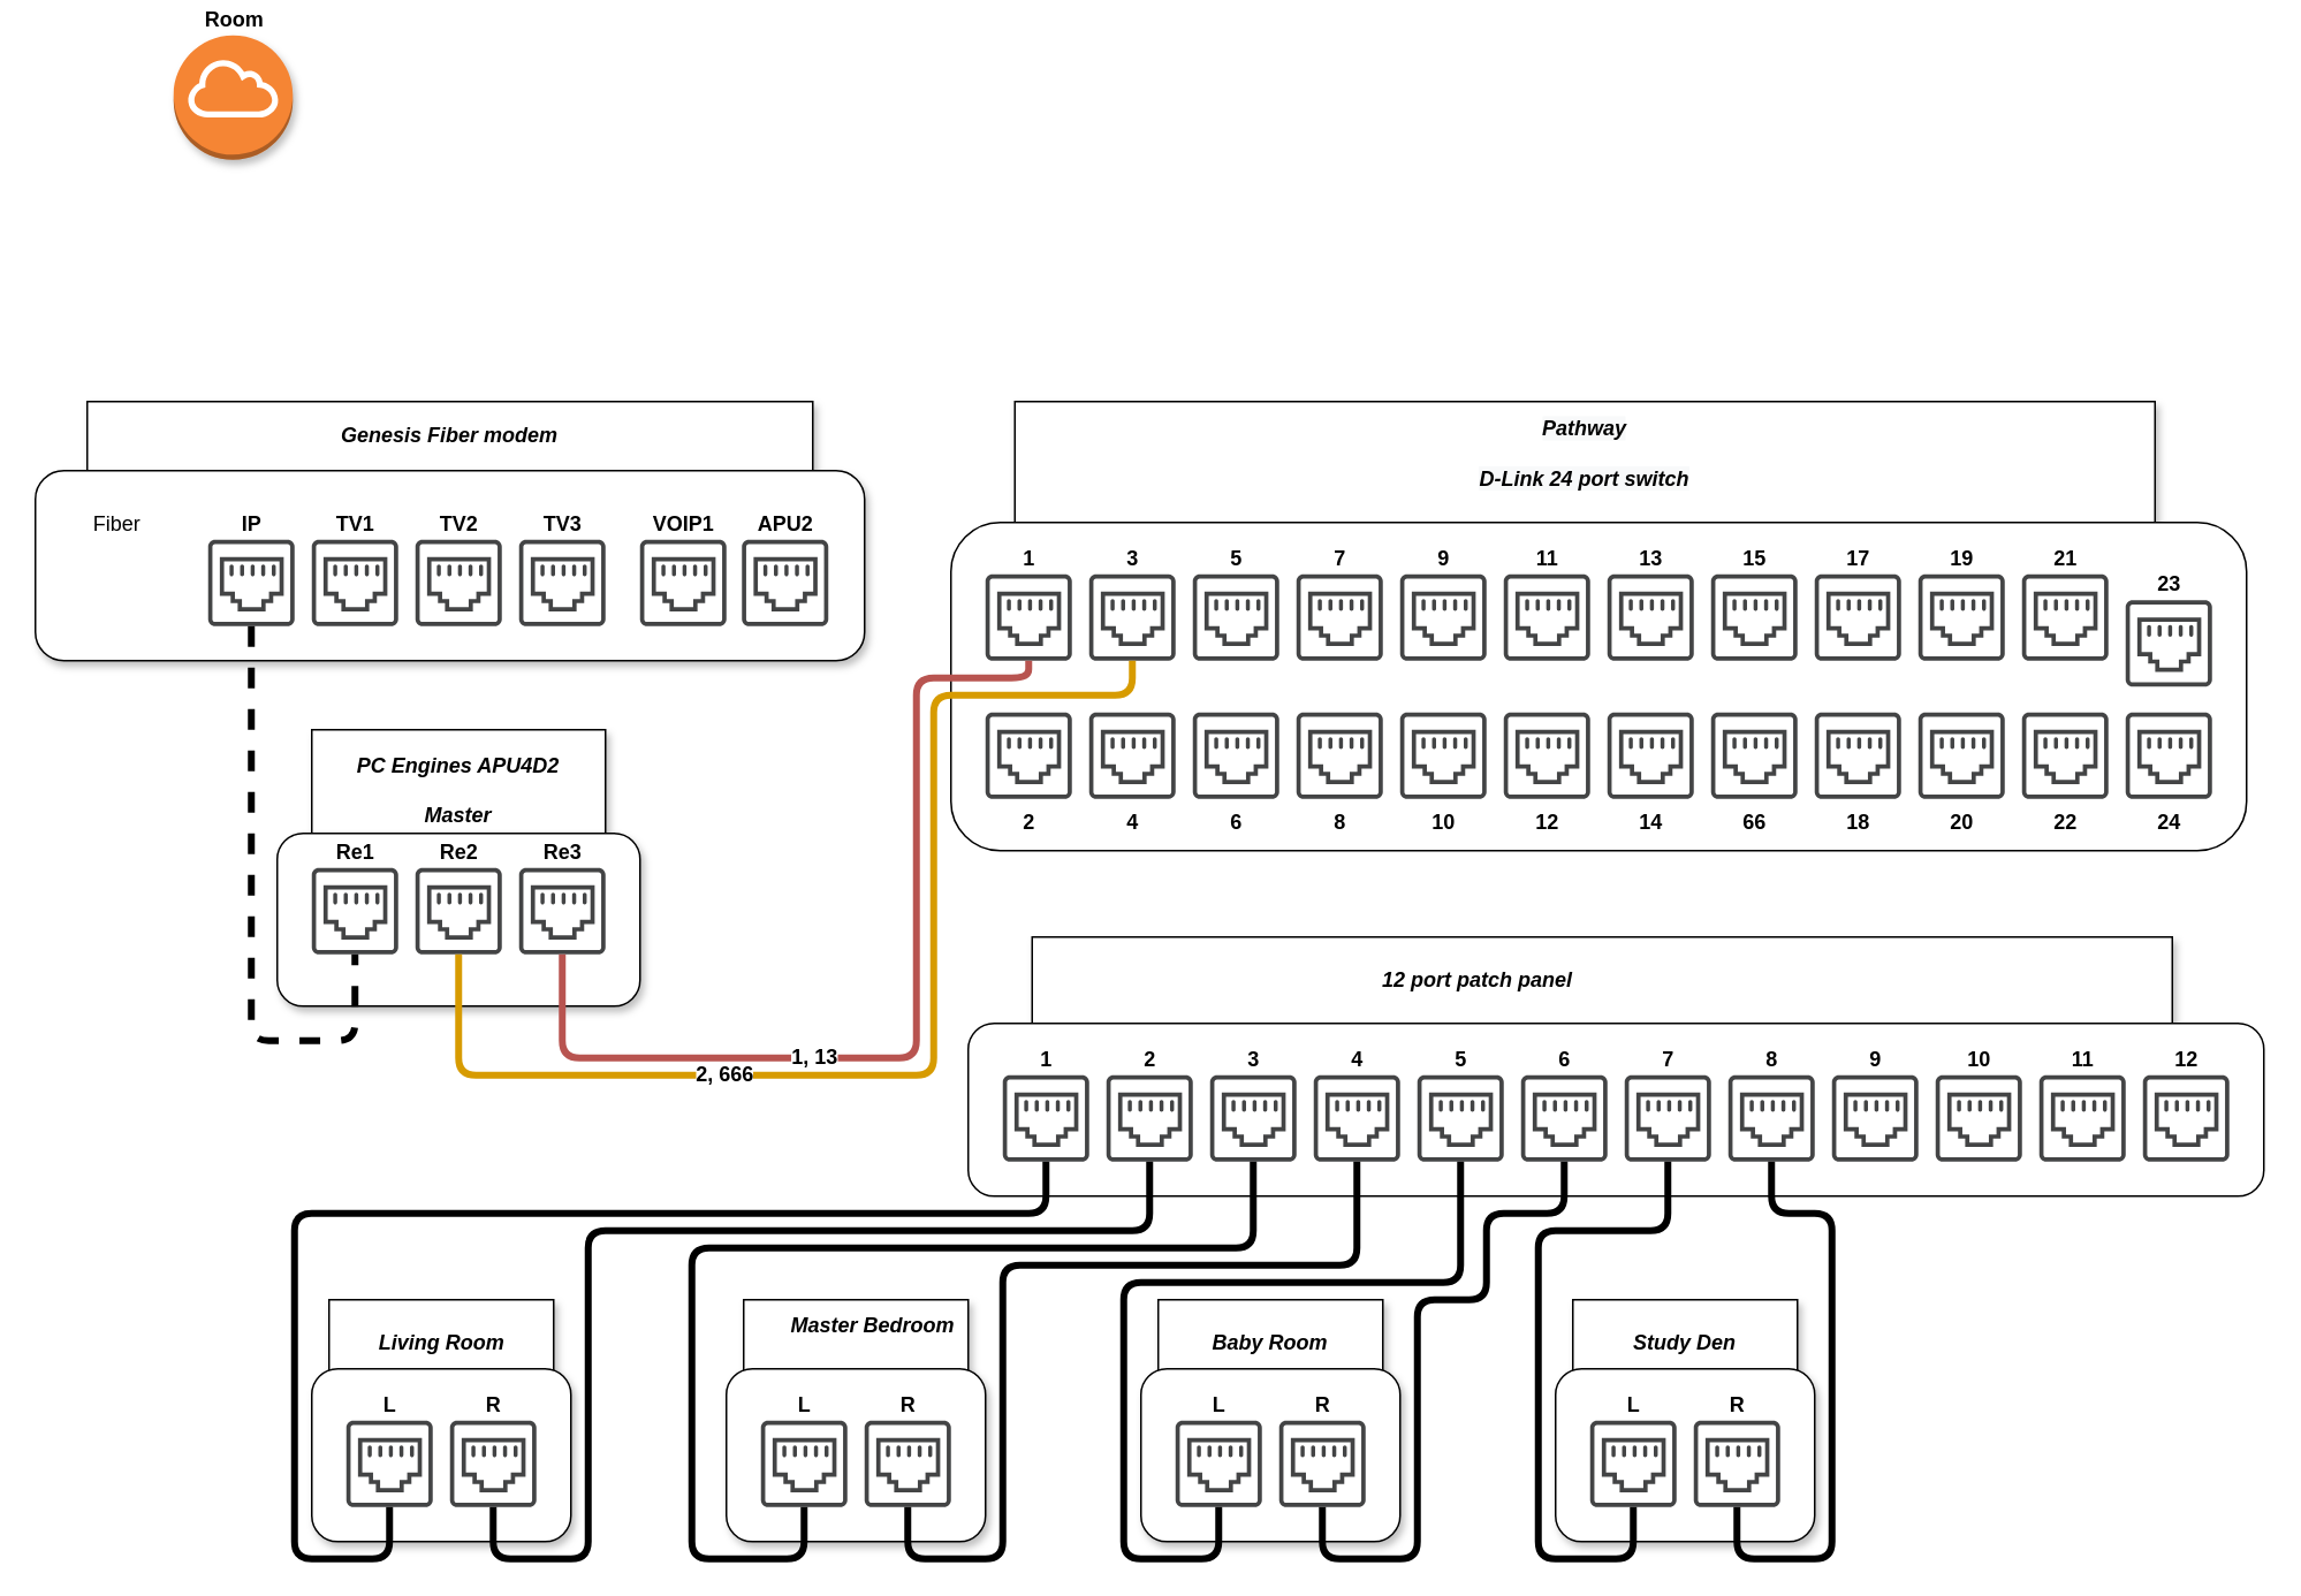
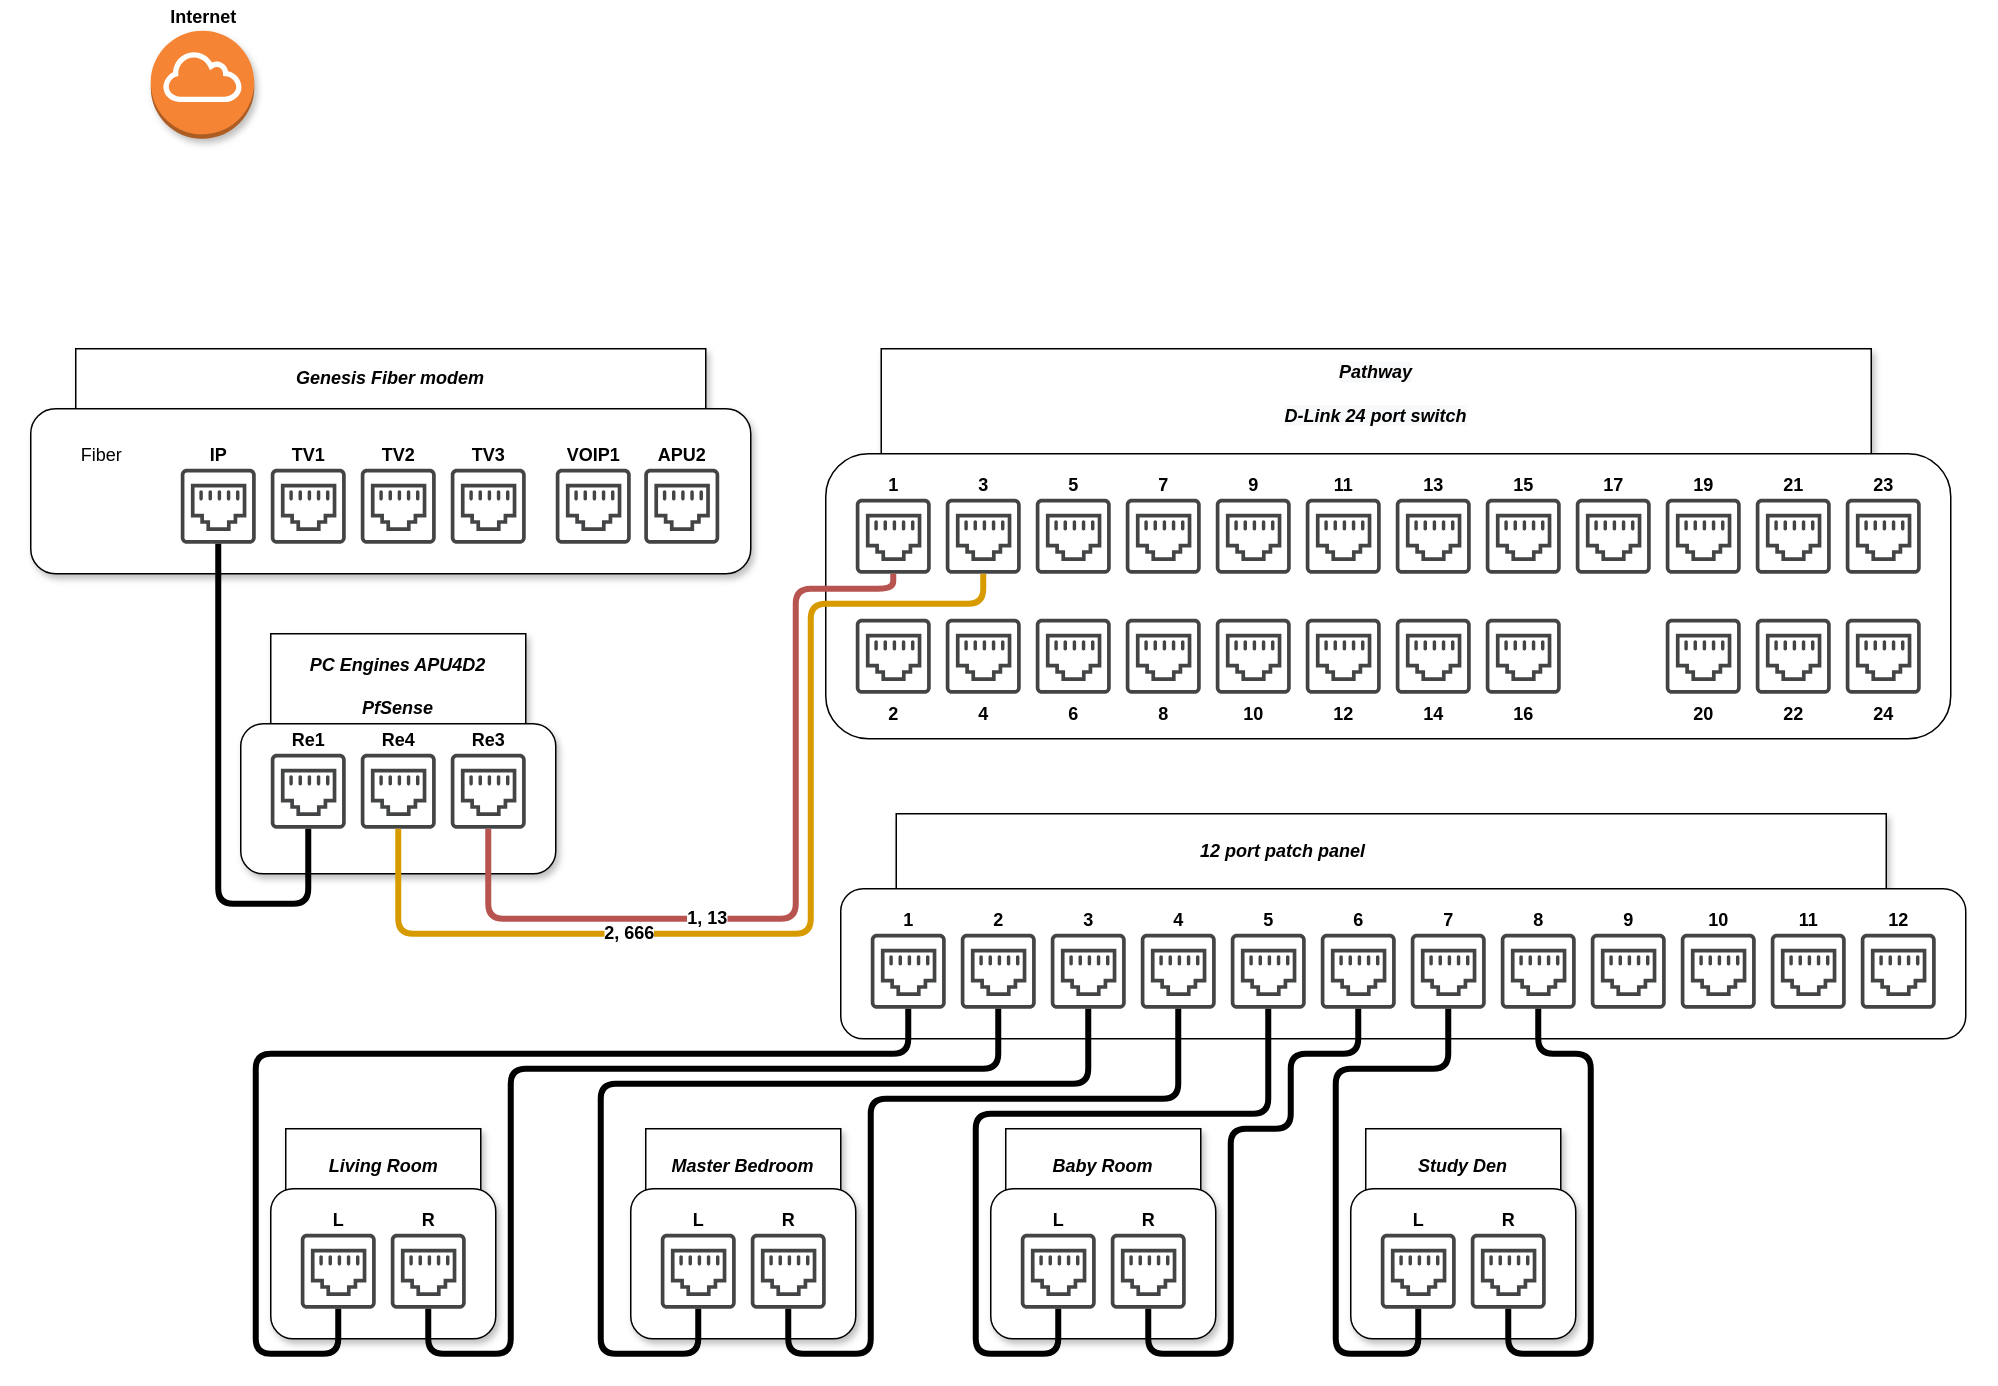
- <mxCell id="31" value="&lt;b&gt;Room&lt;/b&gt;" style="outlineConnect=0;dashed=0;verticalLabelPosition=top;verticalAlign=bottom;align=center;html=1;shape=mxgraph.aws3.internet_gateway;fillColor=#F58534;gradientColor=none;shadow=1;labelPosition=center;" parent="1" vertex="1"><mxGeometry x="100" y="20" width="69" height="72" as="geometry" /></mxCell>
+ <mxCell id="31" value="&lt;b&gt;Internet&lt;/b&gt;" style="outlineConnect=0;dashed=0;verticalLabelPosition=top;verticalAlign=bottom;align=center;html=1;shape=mxgraph.aws3.internet_gateway;fillColor=#F58534;gradientColor=none;shadow=1;labelPosition=center;" parent="1" vertex="1"><mxGeometry x="100" y="20" width="69" height="72" as="geometry" /></mxCell>
- <mxCell id="17" value="23" style="pointerEvents=1;shadow=0;dashed=0;html=1;strokeColor=none;fillColor=#434445;aspect=fixed;labelPosition=center;verticalLabelPosition=top;verticalAlign=bottom;align=center;outlineConnect=0;shape=mxgraph.vvd.ethernet_port;fontStyle=1;" parent="4" vertex="1"><mxGeometry x="680" y="45" width="50" height="50" as="geometry" /></mxCell>
+ <mxCell id="17" value="23" style="pointerEvents=1;shadow=0;dashed=0;html=1;strokeColor=none;fillColor=#434445;aspect=fixed;labelPosition=center;verticalLabelPosition=top;verticalAlign=bottom;align=center;outlineConnect=0;shape=mxgraph.vvd.ethernet_port;fontStyle=1;" parent="4" vertex="1"><mxGeometry x="680" y="30" width="50" height="50" as="geometry" /></mxCell>
- <mxCell id="50" style="edgeStyle=orthogonalEdgeStyle;rounded=1;sketch=0;orthogonalLoop=1;jettySize=auto;html=1;endArrow=none;endFill=0;strokeColor=#000000;strokeWidth=4;dashed=1;" parent="1" source="45" target="35" edge="1"><mxGeometry relative="1" as="geometry"><Array as="points"><mxPoint x="145" y="602" /><mxPoint x="205" y="602" /></Array></mxGeometry></mxCell>
+ <mxCell id="50" style="edgeStyle=orthogonalEdgeStyle;rounded=1;sketch=0;orthogonalLoop=1;jettySize=auto;html=1;endArrow=none;endFill=0;strokeColor=#000000;strokeWidth=4;" parent="1" source="45" target="35" edge="1"><mxGeometry relative="1" as="geometry"><Array as="points"><mxPoint x="145" y="602" /><mxPoint x="205" y="602" /></Array></mxGeometry></mxCell>
- <mxCell id="26" value="18" style="pointerEvents=1;shadow=0;dashed=0;html=1;strokeColor=none;fillColor=#434445;aspect=fixed;labelPosition=center;verticalLabelPosition=bottom;verticalAlign=top;align=center;outlineConnect=0;shape=mxgraph.vvd.ethernet_port;fontStyle=1;" parent="4" vertex="1"><mxGeometry x="500" y="110" width="50" height="50" as="geometry" /></mxCell>
- <mxCell id="38" value="PC Engines APU4D2&lt;br&gt;&lt;br&gt;Master" style="text;html=1;strokeColor=none;fillColor=none;align=center;verticalAlign=middle;whiteSpace=wrap;rounded=0;shadow=1;fontStyle=3" parent="32" vertex="1"><mxGeometry x="40" y="10" width="130" height="50" as="geometry" /></mxCell>
+ <mxCell id="38" value="PC Engines APU4D2&lt;br&gt;&lt;br&gt;PfSense" style="text;html=1;strokeColor=none;fillColor=none;align=center;verticalAlign=middle;whiteSpace=wrap;rounded=0;shadow=1;fontStyle=3" parent="32" vertex="1"><mxGeometry x="40" y="10" width="130" height="50" as="geometry" /></mxCell>
- <mxCell id="25" value="66" style="pointerEvents=1;shadow=0;dashed=0;html=1;strokeColor=none;fillColor=#434445;aspect=fixed;labelPosition=center;verticalLabelPosition=bottom;verticalAlign=top;align=center;outlineConnect=0;shape=mxgraph.vvd.ethernet_port;fontStyle=1;" parent="4" vertex="1"><mxGeometry x="440" y="110" width="50" height="50" as="geometry" /></mxCell>
+ <mxCell id="25" value="16" style="pointerEvents=1;shadow=0;dashed=0;html=1;strokeColor=none;fillColor=#434445;aspect=fixed;labelPosition=center;verticalLabelPosition=bottom;verticalAlign=top;align=center;outlineConnect=0;shape=mxgraph.vvd.ethernet_port;fontStyle=1;" parent="4" vertex="1"><mxGeometry x="440" y="110" width="50" height="50" as="geometry" /></mxCell>
- <mxCell id="36" value="Re2" style="pointerEvents=1;shadow=0;dashed=0;html=1;strokeColor=none;fillColor=#434445;aspect=fixed;labelPosition=center;verticalLabelPosition=top;verticalAlign=bottom;align=center;outlineConnect=0;shape=mxgraph.vvd.ethernet_port;fontStyle=1" parent="32" vertex="1"><mxGeometry x="80" y="80" width="50" height="50" as="geometry" /></mxCell>
+ <mxCell id="36" value="Re4" style="pointerEvents=1;shadow=0;dashed=0;html=1;strokeColor=none;fillColor=#434445;aspect=fixed;labelPosition=center;verticalLabelPosition=top;verticalAlign=bottom;align=center;outlineConnect=0;shape=mxgraph.vvd.ethernet_port;fontStyle=1" parent="32" vertex="1"><mxGeometry x="80" y="80" width="50" height="50" as="geometry" /></mxCell>
- <mxCell id="80" value="Master&amp;nbsp;Bedroom" style="text;html=1;strokeColor=none;fillColor=none;align=center;verticalAlign=middle;whiteSpace=wrap;rounded=0;shadow=1;fontSize=12;fontStyle=3" parent="75" vertex="1"><mxGeometry x="35" y="5" width="100" height="20" as="geometry" /></mxCell>
+ <mxCell id="80" value="Master&amp;nbsp;Bedroom" style="text;html=1;strokeColor=none;fillColor=none;align=center;verticalAlign=middle;whiteSpace=wrap;rounded=0;shadow=1;fontSize=12;fontStyle=3" parent="75" vertex="1"><mxGeometry x="25" y="15" width="100" height="20" as="geometry" /></mxCell>
